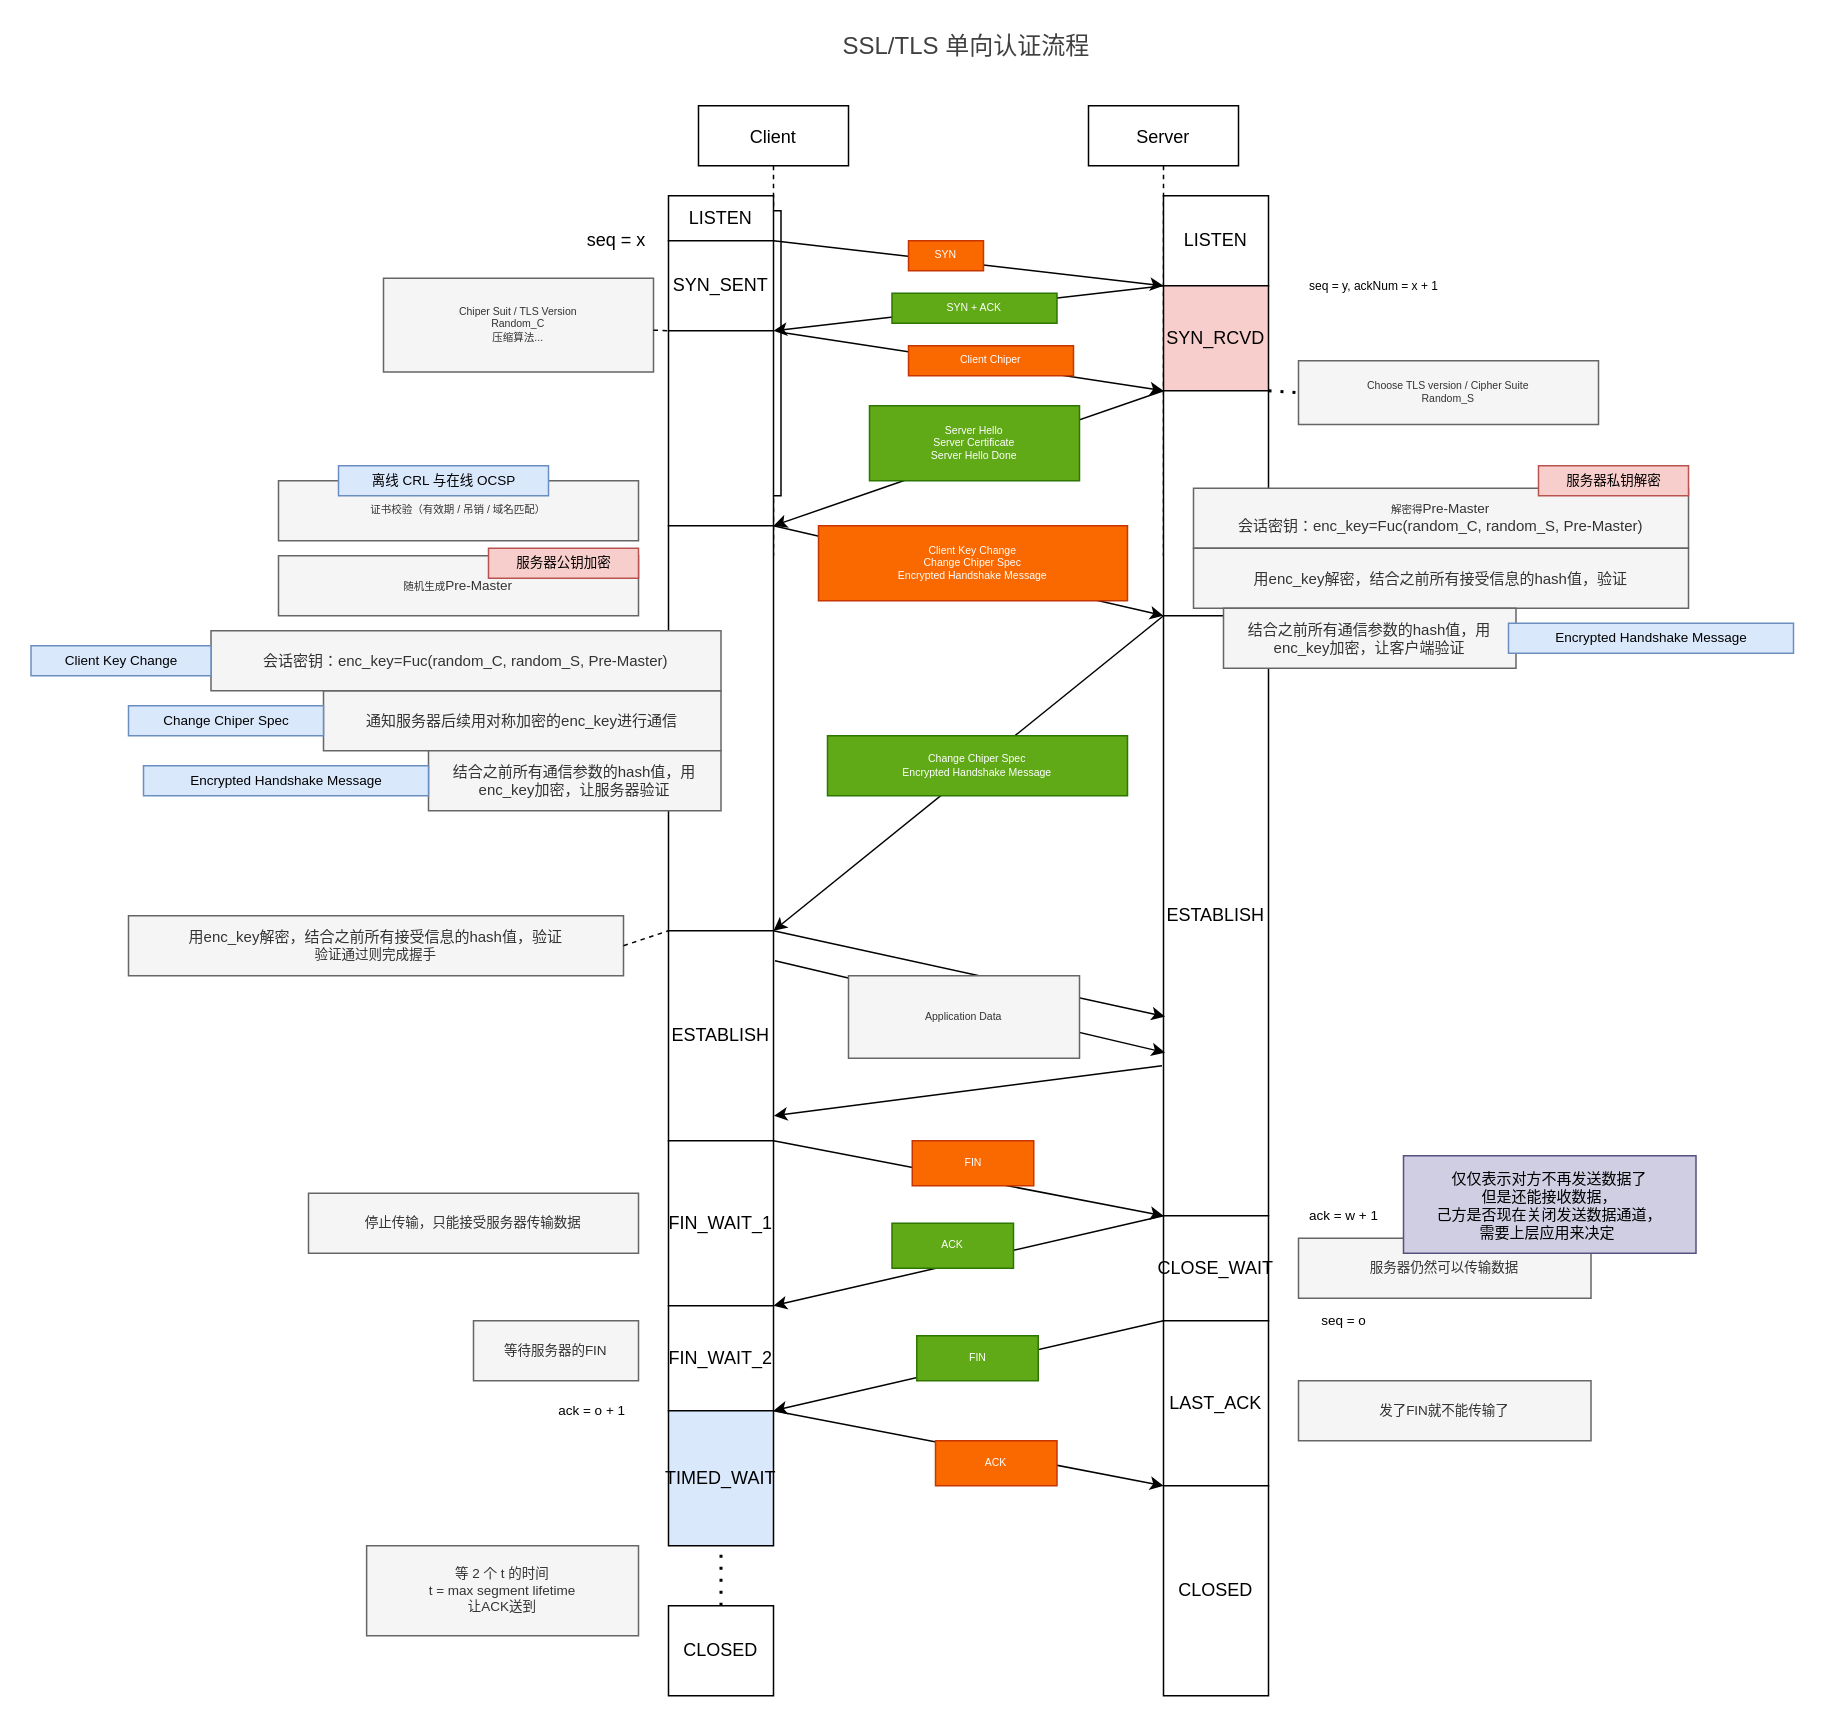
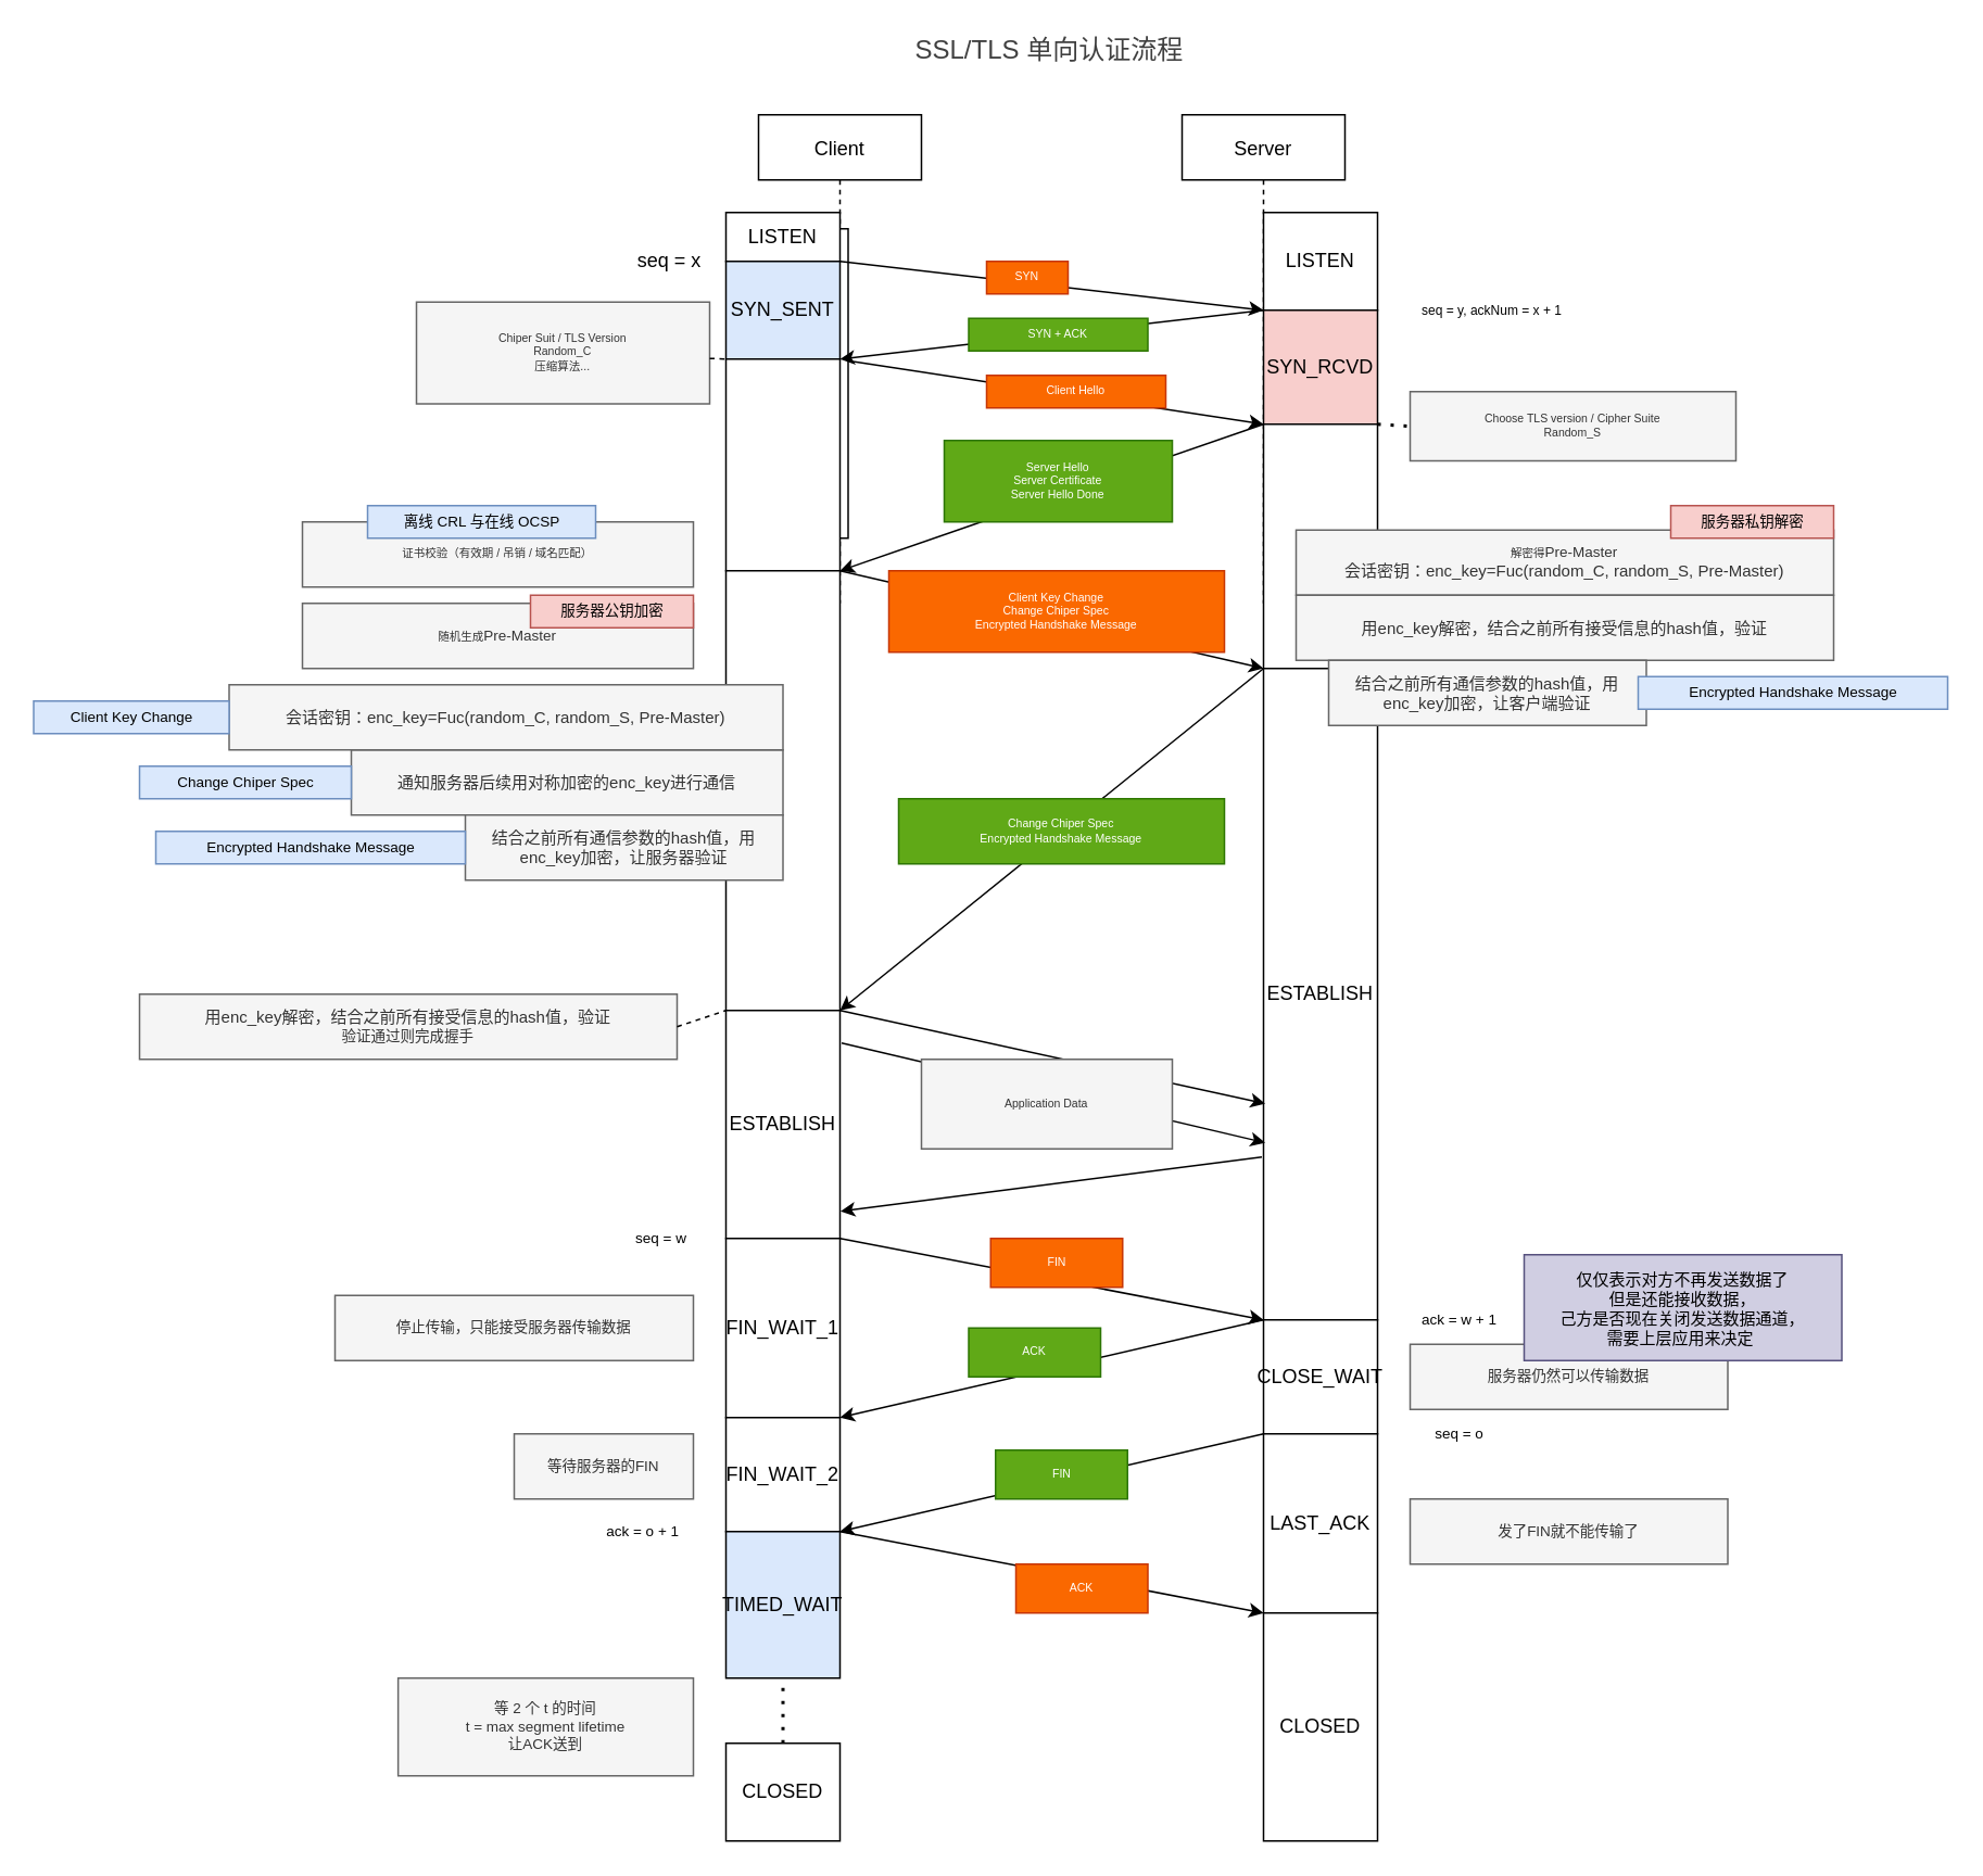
- <mxCell id="8" value="SYN_SENT" style="rounded=0;whiteSpace=wrap;html=1;" vertex="1" parent="1"><mxGeometry x="445" y="160" width="70" height="60" as="geometry" /></mxCell>
+ <mxCell id="8" value="SYN_SENT" style="rounded=0;whiteSpace=wrap;html=1;fillColor=#dae8fc;" vertex="1" parent="1"><mxGeometry x="445" y="160" width="70" height="60" as="geometry" /></mxCell>
- <mxCell id="21" value="Client Chiper" style="text;html=1;strokeColor=#C73500;fillColor=#fa6800;align=center;verticalAlign=middle;whiteSpace=wrap;rounded=0;fontSize=7;fontColor=#ffffff;" vertex="1" parent="1"><mxGeometry x="605" y="230" width="110" height="20" as="geometry" /></mxCell>
+ <mxCell id="21" value="Client Hello" style="text;html=1;strokeColor=#C73500;fillColor=#fa6800;align=center;verticalAlign=middle;whiteSpace=wrap;rounded=0;fontSize=7;fontColor=#ffffff;" vertex="1" parent="1"><mxGeometry x="605" y="230" width="110" height="20" as="geometry" /></mxCell>
+ <mxCell id="75" value="seq = w" style="text;html=1;align=center;verticalAlign=middle;resizable=0;points=[];autosize=1;fontSize=9;fontColor=#000000;" vertex="1" parent="1"><mxGeometry x="375" y="750" width="60" height="20" as="geometry" /></mxCell>
